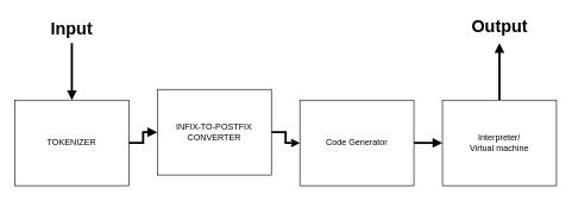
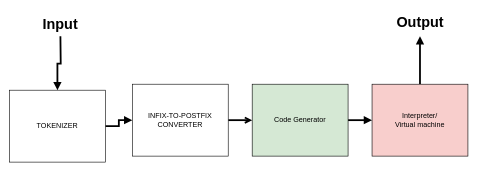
- <mxCell id="6" value="INFIX-TO-POSTFIX&lt;br&gt;CONVERTER" style="rounded=0;whiteSpace=wrap;html=1;" vertex="1" parent="1"><mxGeometry x="220" y="125" width="160" height="120" as="geometry" /></mxCell>
+ <mxCell id="6" value="INFIX-TO-POSTFIX&lt;br&gt;CONVERTER" style="rounded=0;whiteSpace=wrap;html=1;" vertex="1" parent="1"><mxGeometry x="220" y="140" width="160" height="120" as="geometry" /></mxCell>
- <mxCell id="4" value="TOKENIZER" style="rounded=0;whiteSpace=wrap;html=1;" vertex="1" parent="1"><mxGeometry x="20" y="140" width="160" height="120" as="geometry" /></mxCell>
+ <mxCell id="4" value="TOKENIZER" style="rounded=0;whiteSpace=wrap;html=1;" vertex="1" parent="1"><mxGeometry x="15" y="150" width="160" height="120" as="geometry" /></mxCell>
- <mxCell id="8" value="Code Generator" style="rounded=0;whiteSpace=wrap;html=1;" vertex="1" parent="1"><mxGeometry x="420" y="140" width="160" height="120" as="geometry" /></mxCell>
+ <mxCell id="8" value="Code Generator" style="rounded=0;whiteSpace=wrap;html=1;fillColor=#d5e8d4;" vertex="1" parent="1"><mxGeometry x="420" y="140" width="160" height="120" as="geometry" /></mxCell>
- <mxCell id="10" value="Interpreter/&lt;br&gt;Virtual machine" style="rounded=0;whiteSpace=wrap;html=1;" vertex="1" parent="1"><mxGeometry x="620" y="140" width="160" height="120" as="geometry" /></mxCell>
+ <mxCell id="10" value="Interpreter/&lt;br&gt;Virtual machine" style="rounded=0;whiteSpace=wrap;html=1;fillColor=#f8cecc;" vertex="1" parent="1"><mxGeometry x="620" y="140" width="160" height="120" as="geometry" /></mxCell>
